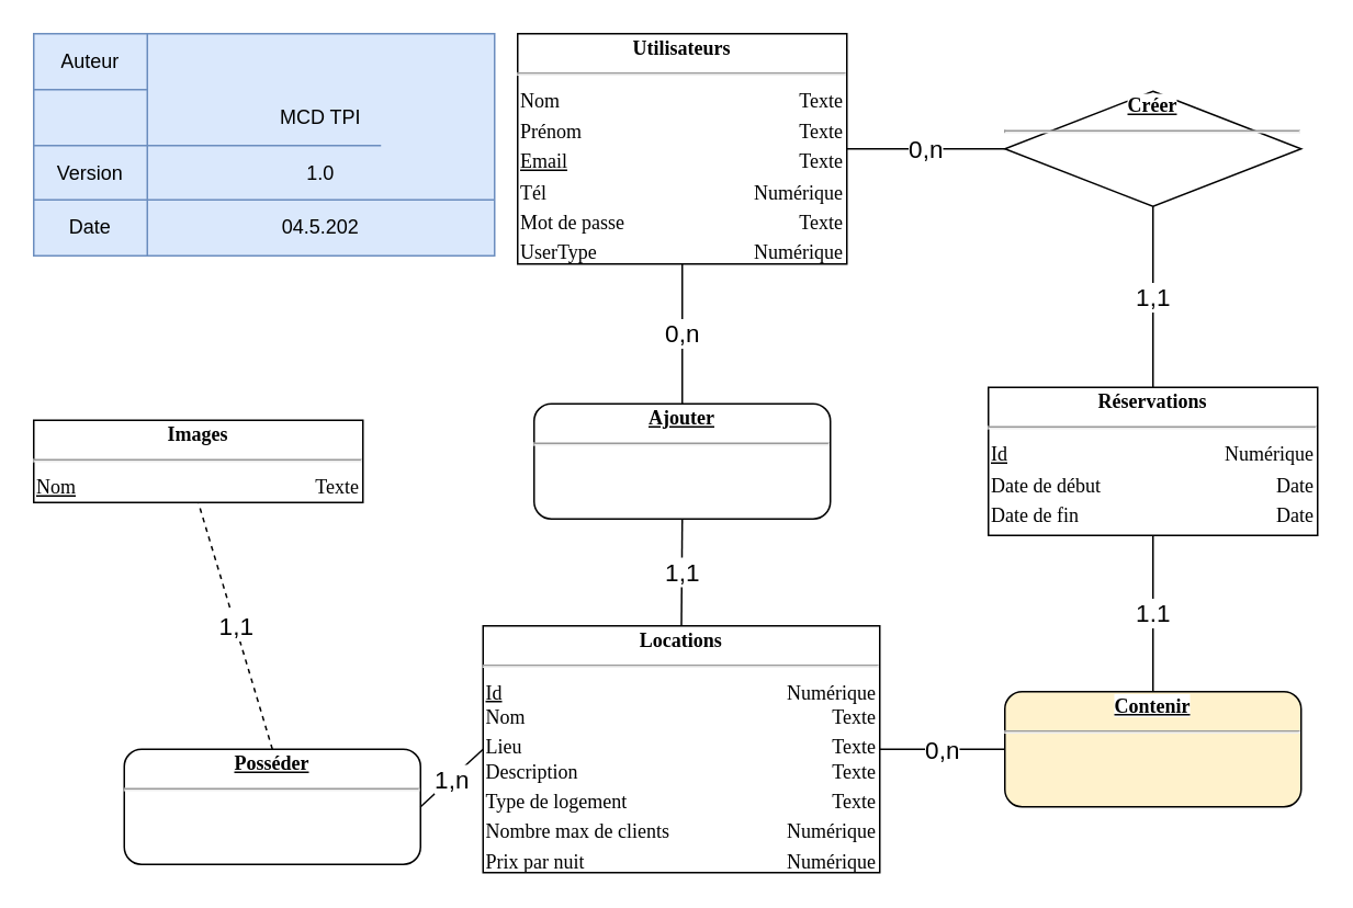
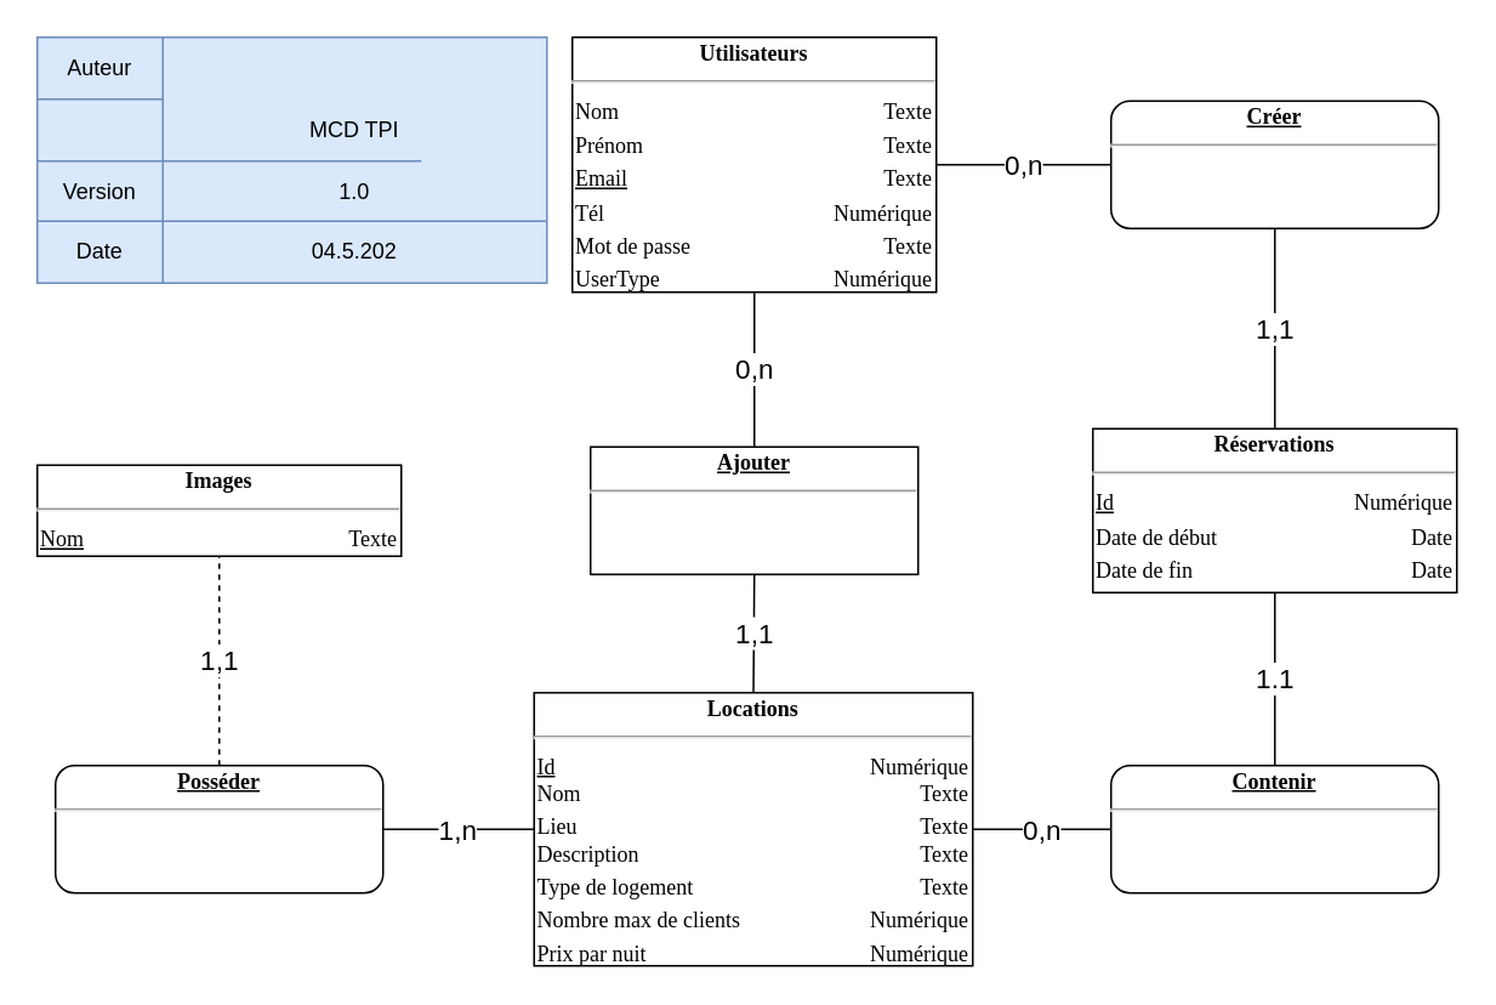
- <mxCell id="18" value="&lt;div style=&quot;box-sizing: border-box ; width: 100% ; padding: 2px&quot;&gt;&lt;span style=&quot;background-color: rgb(255 , 255 , 255)&quot;&gt;&lt;b&gt;&lt;u&gt;Créer&lt;/u&gt;&lt;/b&gt;&lt;/span&gt;&lt;/div&gt;&lt;hr&gt;" style="rhombus;verticalAlign=top;align=center;overflow=fill;html=1;shadow=0;comic=0;labelBackgroundColor=none;strokeColor=#000000;strokeWidth=1;fillColor=#ffffff;fontFamily=Verdana;fontSize=12;fontColor=#000000;" vertex="1" parent="1"><mxGeometry x="610" y="55" width="180" height="70" as="geometry" /></mxCell>
+ <mxCell id="18" value="&lt;div style=&quot;box-sizing: border-box ; width: 100% ; padding: 2px&quot;&gt;&lt;span style=&quot;background-color: rgb(255 , 255 , 255)&quot;&gt;&lt;b&gt;&lt;u&gt;Créer&lt;/u&gt;&lt;/b&gt;&lt;/span&gt;&lt;/div&gt;&lt;hr&gt;" style="verticalAlign=top;align=center;overflow=fill;html=1;rounded=1;shadow=0;comic=0;labelBackgroundColor=none;strokeColor=#000000;strokeWidth=1;fillColor=#ffffff;fontFamily=Verdana;fontSize=12;fontColor=#000000;" vertex="1" parent="1"><mxGeometry x="610" y="55" width="180" height="70" as="geometry" /></mxCell>
- <mxCell id="14" value="&lt;div style=&quot;box-sizing: border-box ; width: 100% ; padding: 2px&quot;&gt;&lt;span style=&quot;background-color: rgb(255 , 255 , 255)&quot;&gt;&lt;b&gt;&lt;u&gt;Ajouter&lt;/u&gt;&lt;/b&gt;&lt;/span&gt;&lt;/div&gt;&lt;hr&gt;" style="verticalAlign=top;align=center;overflow=fill;html=1;rounded=1;shadow=0;comic=0;labelBackgroundColor=none;strokeColor=#000000;strokeWidth=1;fillColor=#ffffff;fontFamily=Verdana;fontSize=12;fontColor=#000000;" parent="1" vertex="1"><mxGeometry x="324" y="245" width="180" height="70" as="geometry" /></mxCell>
+ <mxCell id="14" value="&lt;div style=&quot;box-sizing: border-box ; width: 100% ; padding: 2px&quot;&gt;&lt;span style=&quot;background-color: rgb(255 , 255 , 255)&quot;&gt;&lt;b&gt;&lt;u&gt;Ajouter&lt;/u&gt;&lt;/b&gt;&lt;/span&gt;&lt;/div&gt;&lt;hr&gt;" style="verticalAlign=top;align=center;overflow=fill;html=1;shadow=0;comic=0;labelBackgroundColor=none;strokeColor=#000000;strokeWidth=1;fillColor=#ffffff;fontFamily=Verdana;fontSize=12;fontColor=#000000;rounded=0;" parent="1" vertex="1"><mxGeometry x="324" y="245" width="180" height="70" as="geometry" /></mxCell>
- <mxCell id="19" value="&lt;div style=&quot;box-sizing: border-box ; width: 100% ; padding: 2px&quot;&gt;&lt;span style=&quot;background-color: rgb(255 , 255 , 255)&quot;&gt;&lt;b&gt;&lt;u&gt;Contenir&lt;/u&gt;&lt;/b&gt;&lt;/span&gt;&lt;/div&gt;&lt;hr&gt;" style="verticalAlign=top;align=center;overflow=fill;html=1;rounded=1;shadow=0;comic=0;labelBackgroundColor=none;strokeColor=#000000;strokeWidth=1;fillColor=#fff2cc;fontFamily=Verdana;fontSize=12;fontColor=#000000;" vertex="1" parent="1"><mxGeometry x="610" y="420" width="180" height="70" as="geometry" /></mxCell>
+ <mxCell id="19" value="&lt;div style=&quot;box-sizing: border-box ; width: 100% ; padding: 2px&quot;&gt;&lt;span style=&quot;background-color: rgb(255 , 255 , 255)&quot;&gt;&lt;b&gt;&lt;u&gt;Contenir&lt;/u&gt;&lt;/b&gt;&lt;/span&gt;&lt;/div&gt;&lt;hr&gt;" style="verticalAlign=top;align=center;overflow=fill;html=1;rounded=1;shadow=0;comic=0;labelBackgroundColor=none;strokeColor=#000000;strokeWidth=1;fillColor=#ffffff;fontFamily=Verdana;fontSize=12;fontColor=#000000;" vertex="1" parent="1"><mxGeometry x="610" y="420" width="180" height="70" as="geometry" /></mxCell>
- <mxCell id="20" value="&lt;div style=&quot;box-sizing: border-box ; width: 100% ; padding: 2px&quot;&gt;&lt;span style=&quot;background-color: rgb(255 , 255 , 255)&quot;&gt;&lt;b&gt;&lt;u&gt;Posséder&lt;/u&gt;&lt;/b&gt;&lt;/span&gt;&lt;/div&gt;&lt;hr&gt;" style="verticalAlign=top;align=center;overflow=fill;html=1;rounded=1;shadow=0;comic=0;labelBackgroundColor=none;strokeColor=#000000;strokeWidth=1;fillColor=#ffffff;fontFamily=Verdana;fontSize=12;fontColor=#000000;" vertex="1" parent="1"><mxGeometry x="75" y="455" width="180" height="70" as="geometry" /></mxCell>
+ <mxCell id="20" value="&lt;div style=&quot;box-sizing: border-box ; width: 100% ; padding: 2px&quot;&gt;&lt;span style=&quot;background-color: rgb(255 , 255 , 255)&quot;&gt;&lt;b&gt;&lt;u&gt;Posséder&lt;/u&gt;&lt;/b&gt;&lt;/span&gt;&lt;/div&gt;&lt;hr&gt;" style="verticalAlign=top;align=center;overflow=fill;html=1;rounded=1;shadow=0;comic=0;labelBackgroundColor=none;strokeColor=#000000;strokeWidth=1;fillColor=#ffffff;fontFamily=Verdana;fontSize=12;fontColor=#000000;" vertex="1" parent="1"><mxGeometry x="30" y="420" width="180" height="70" as="geometry" /></mxCell>
